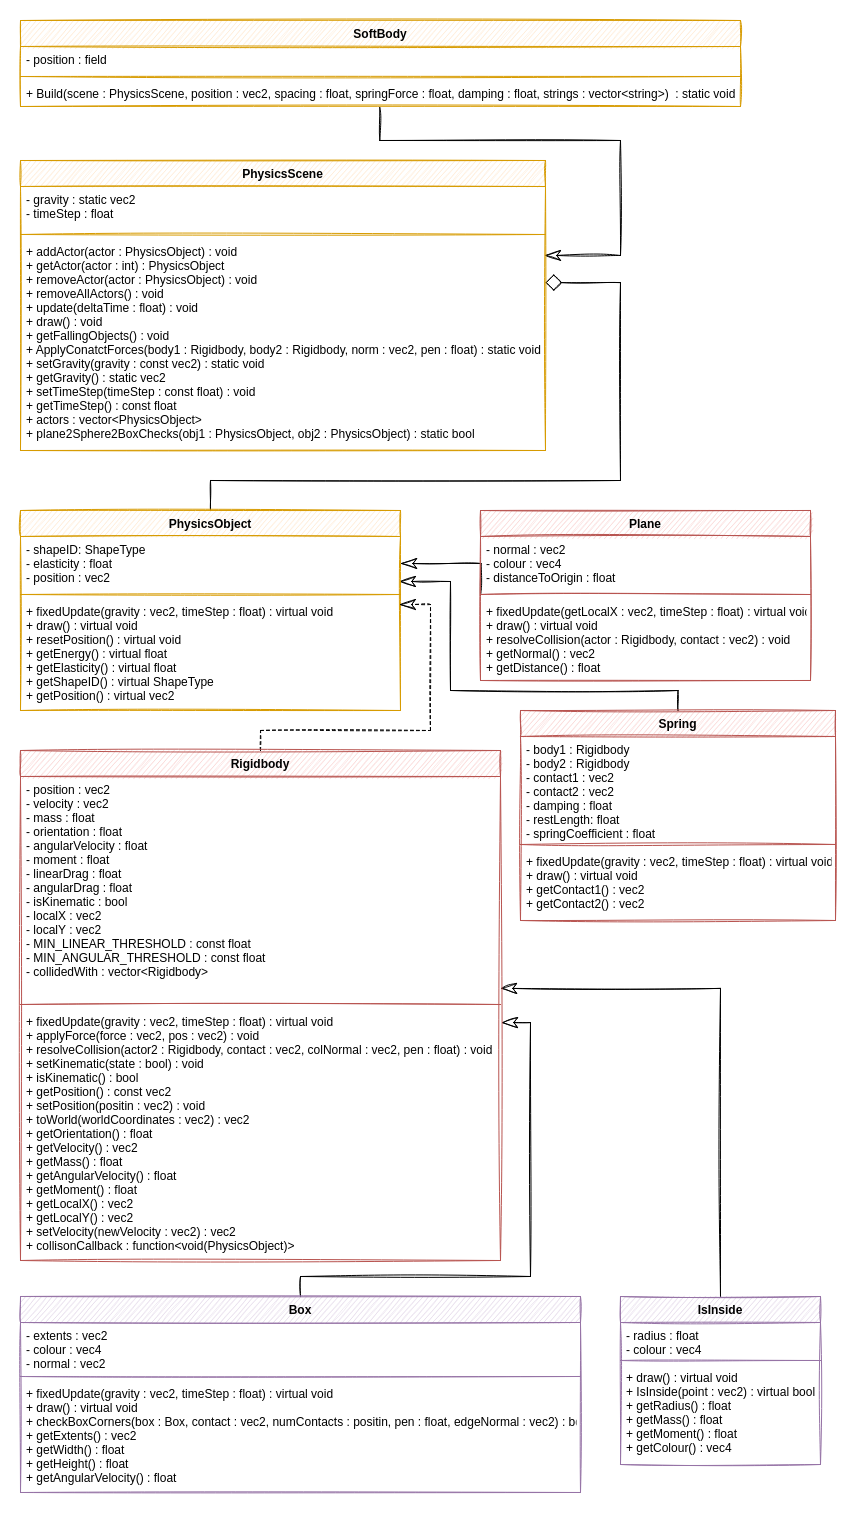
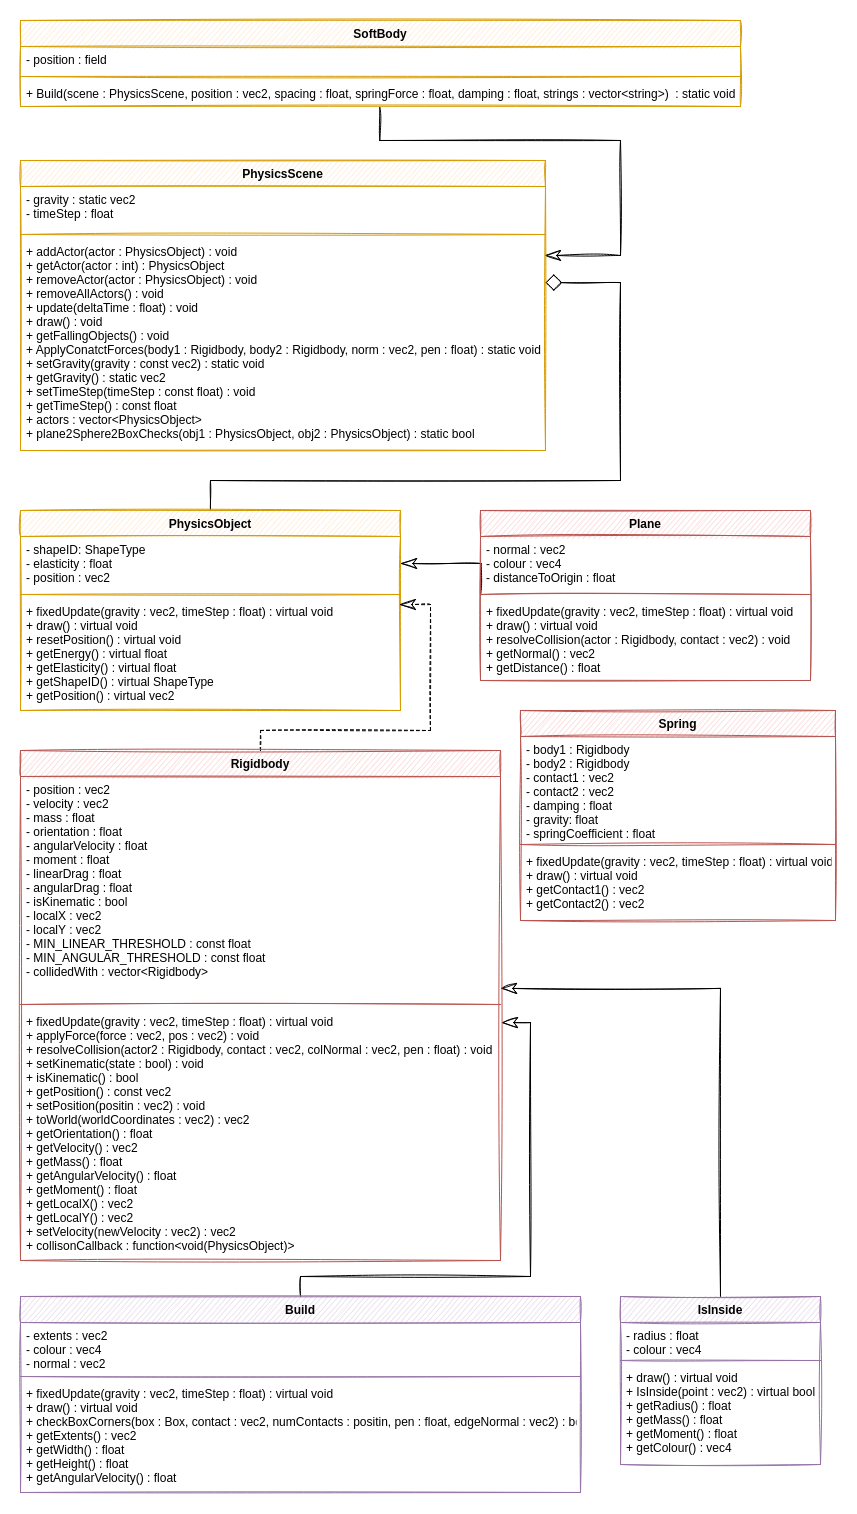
- <mxCell id="21" value="+ fixedUpdate(getLocalX : vec2, timeStep : float) : virtual void&#10;+ draw() : virtual void&#10;+ resolveCollision(actor : Rigidbody, contact : vec2) : void&#10;+ getNormal() : vec2&#10;+ getDistance() : float" style="text;strokeColor=none;fillColor=none;align=left;verticalAlign=top;spacingLeft=4;spacingRight=4;overflow=hidden;rotatable=0;points=[[0,0.5],[1,0.5]];portConstraint=eastwest;sketch=1;" parent="18" vertex="1"><mxGeometry y="88" width="330" height="82" as="geometry" /></mxCell>
+ <mxCell id="21" value="+ fixedUpdate(gravity : vec2, timeStep : float) : virtual void&#10;+ draw() : virtual void&#10;+ resolveCollision(actor : Rigidbody, contact : vec2) : void&#10;+ getNormal() : vec2&#10;+ getDistance() : float" style="text;strokeColor=none;fillColor=none;align=left;verticalAlign=top;spacingLeft=4;spacingRight=4;overflow=hidden;rotatable=0;points=[[0,0.5],[1,0.5]];portConstraint=eastwest;sketch=1;" parent="18" vertex="1"><mxGeometry y="88" width="330" height="82" as="geometry" /></mxCell>
- <mxCell id="12" style="edgeStyle=orthogonalEdgeStyle;rounded=0;sketch=1;hachureGap=4;orthogonalLoop=1;jettySize=auto;html=1;entryX=0.997;entryY=0.833;entryDx=0;entryDy=0;entryPerimeter=0;fontFamily=Architects Daughter;fontSource=https%3A%2F%2Ffonts.googleapis.com%2Fcss%3Ffamily%3DArchitects%2BDaughter;fontSize=16;endArrow=classicThin;endFill=0;startSize=14;endSize=14;sourcePerimeterSpacing=8;targetPerimeterSpacing=8;exitX=0.5;exitY=0;exitDx=0;exitDy=0;" parent="1" source="13" target="24" edge="1"><mxGeometry relative="1" as="geometry"><Array as="points"><mxPoint x="678" y="690" /><mxPoint x="450" y="690" /><mxPoint x="450" y="581" /></Array></mxGeometry></mxCell>
- <mxCell id="14" value="- body1 : Rigidbody&#10;- body2 : Rigidbody&#10;- contact1 : vec2&#10;- contact2 : vec2&#10;- damping : float&#10;- restLength: float&#10;- springCoefficient : float" style="text;strokeColor=none;fillColor=none;align=left;verticalAlign=top;spacingLeft=4;spacingRight=4;overflow=hidden;rotatable=0;points=[[0,0.5],[1,0.5]];portConstraint=eastwest;sketch=1;" parent="13" vertex="1"><mxGeometry y="26" width="315" height="104" as="geometry" /></mxCell>
+ <mxCell id="14" value="- body1 : Rigidbody&#10;- body2 : Rigidbody&#10;- contact1 : vec2&#10;- contact2 : vec2&#10;- damping : float&#10;- gravity: float&#10;- springCoefficient : float" style="text;strokeColor=none;fillColor=none;align=left;verticalAlign=top;spacingLeft=4;spacingRight=4;overflow=hidden;rotatable=0;points=[[0,0.5],[1,0.5]];portConstraint=eastwest;sketch=1;" parent="13" vertex="1"><mxGeometry y="26" width="315" height="104" as="geometry" /></mxCell>
- <mxCell id="8" value="Box" style="swimlane;fontStyle=1;align=center;verticalAlign=top;childLayout=stackLayout;horizontal=1;startSize=26;horizontalStack=0;resizeParent=1;resizeParentMax=0;resizeLast=0;collapsible=1;marginBottom=0;fillColor=#e1d5e7;strokeColor=#9673a6;sketch=1;" parent="1" vertex="1"><mxGeometry x="20" y="1296" width="560" height="196" as="geometry" /></mxCell>
+ <mxCell id="8" value="Build" style="swimlane;fontStyle=1;align=center;verticalAlign=top;childLayout=stackLayout;horizontal=1;startSize=26;horizontalStack=0;resizeParent=1;resizeParentMax=0;resizeLast=0;collapsible=1;marginBottom=0;fillColor=#e1d5e7;strokeColor=#9673a6;sketch=1;" parent="1" vertex="1"><mxGeometry x="20" y="1296" width="560" height="196" as="geometry" /></mxCell>
